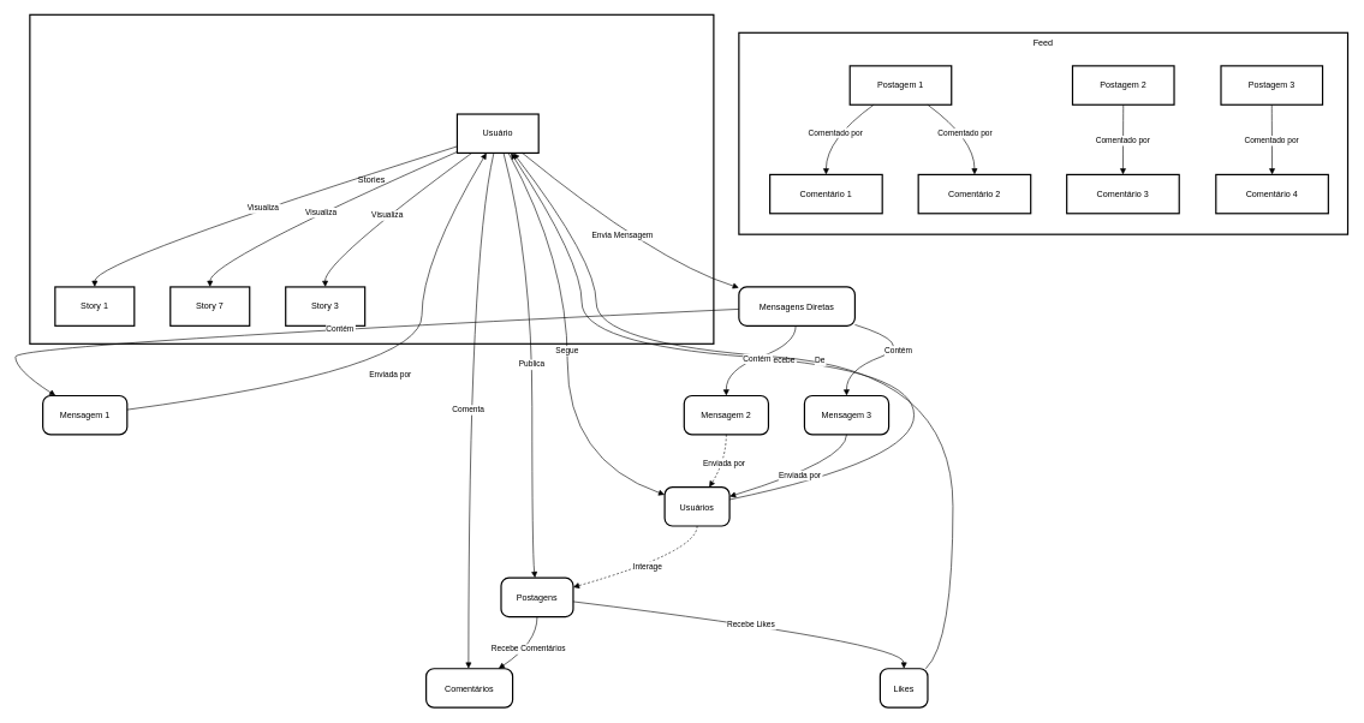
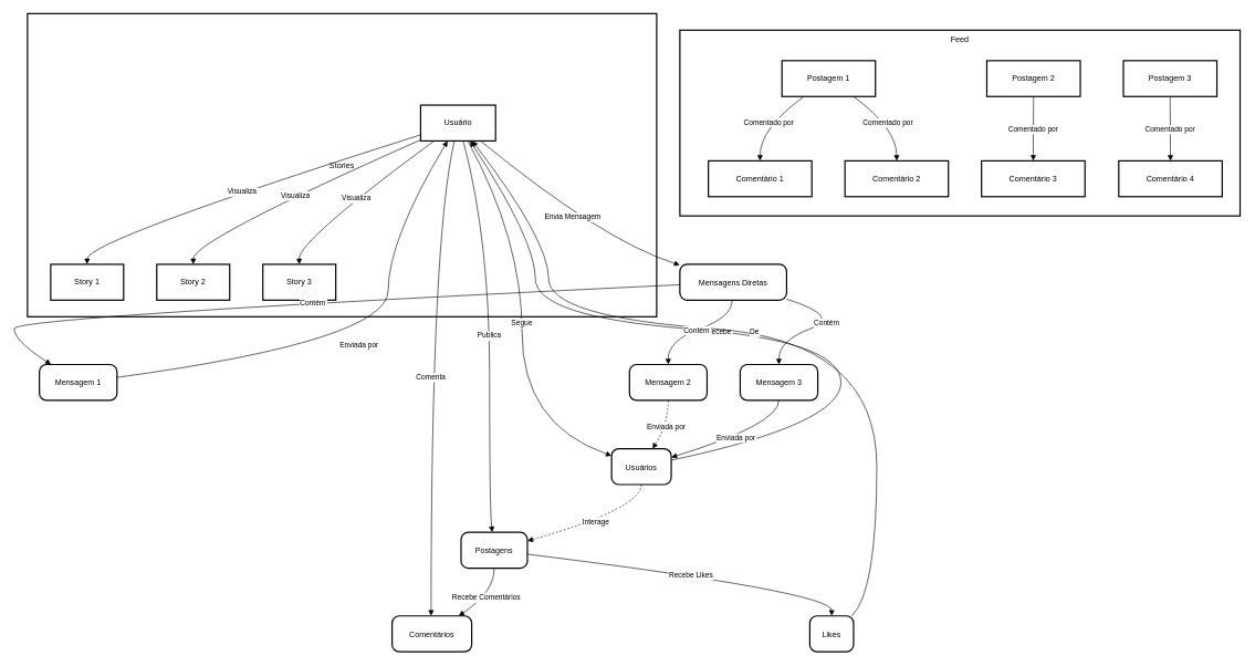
- <mxCell id="22" value="Story 7" style="whiteSpace=wrap;strokeWidth=2;" vertex="1" parent="1"><mxGeometry x="235" y="398" width="110" height="54" as="geometry" /></mxCell>
+ <mxCell id="22" value="Story 2" style="whiteSpace=wrap;strokeWidth=2;" vertex="1" parent="1"><mxGeometry x="235" y="398" width="110" height="54" as="geometry" /></mxCell>
